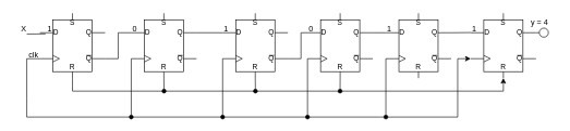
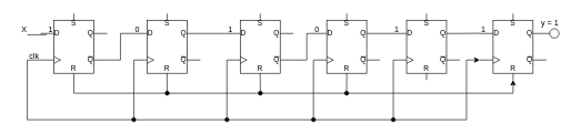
- <mxCell id="19" value="y = 4" style="text;html=1;align=center;verticalAlign=middle;resizable=0;points=[];autosize=1;strokeColor=none;fillColor=none;" vertex="1" parent="1"><mxGeometry x="800" y="20" width="50" height="30" as="geometry" /></mxCell>
+ <mxCell id="19" value="y = 1" style="text;html=1;align=center;verticalAlign=middle;resizable=0;points=[];autosize=1;strokeColor=none;fillColor=none;" vertex="1" parent="1"><mxGeometry x="800" y="20" width="50" height="30" as="geometry" /></mxCell>
